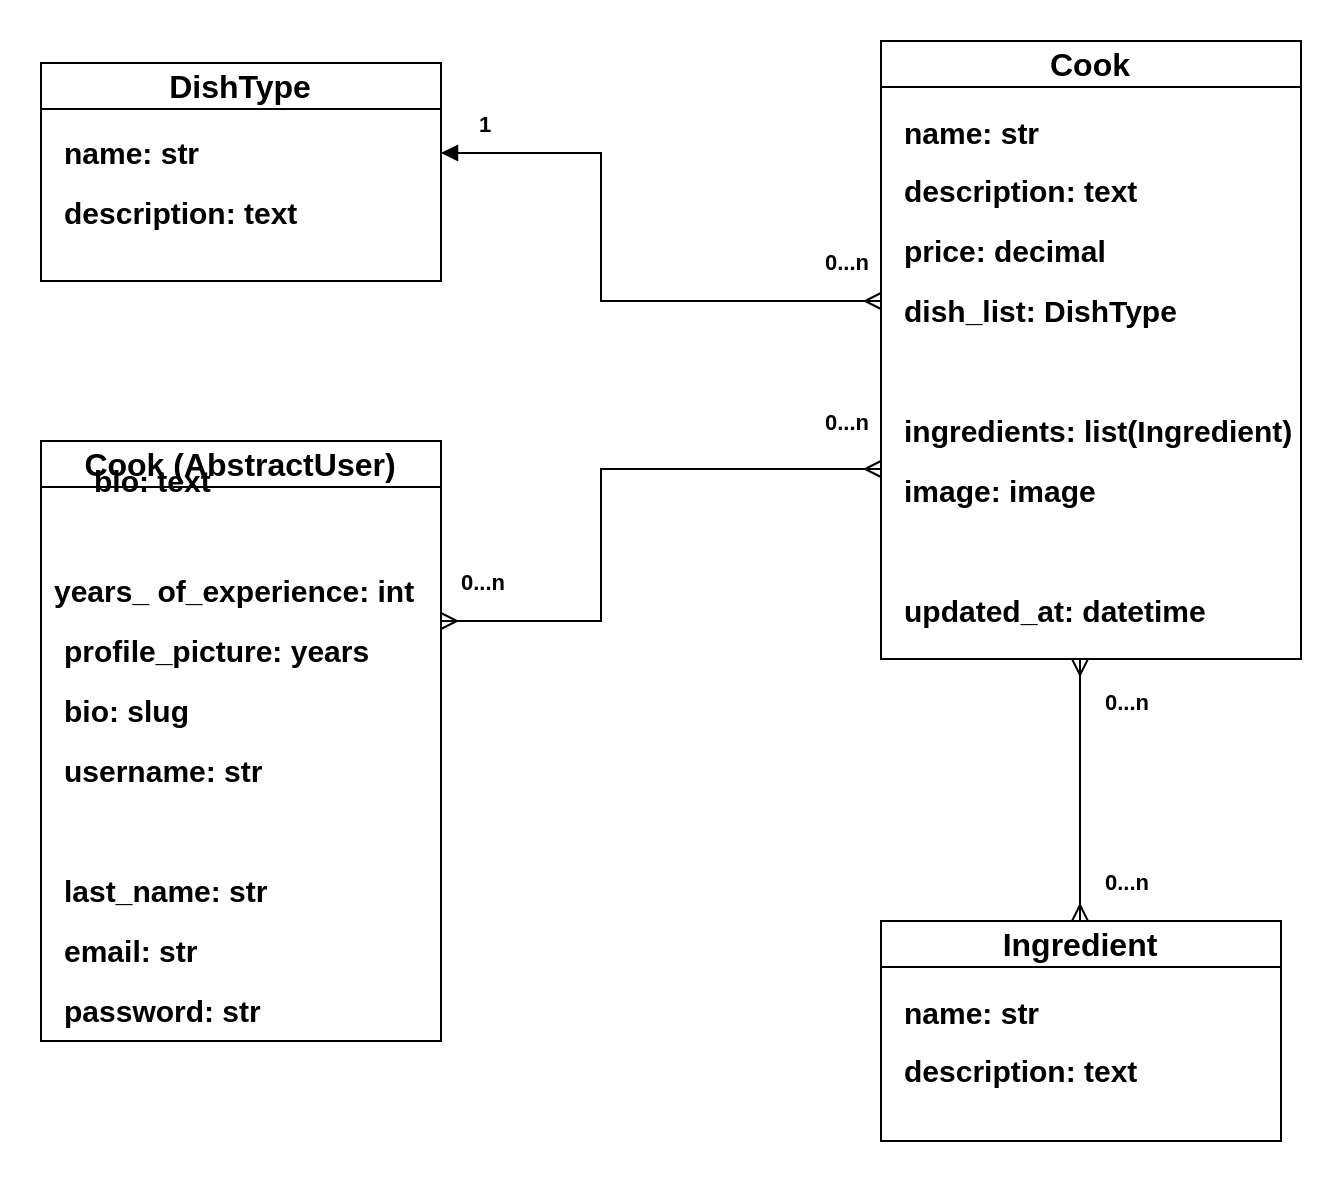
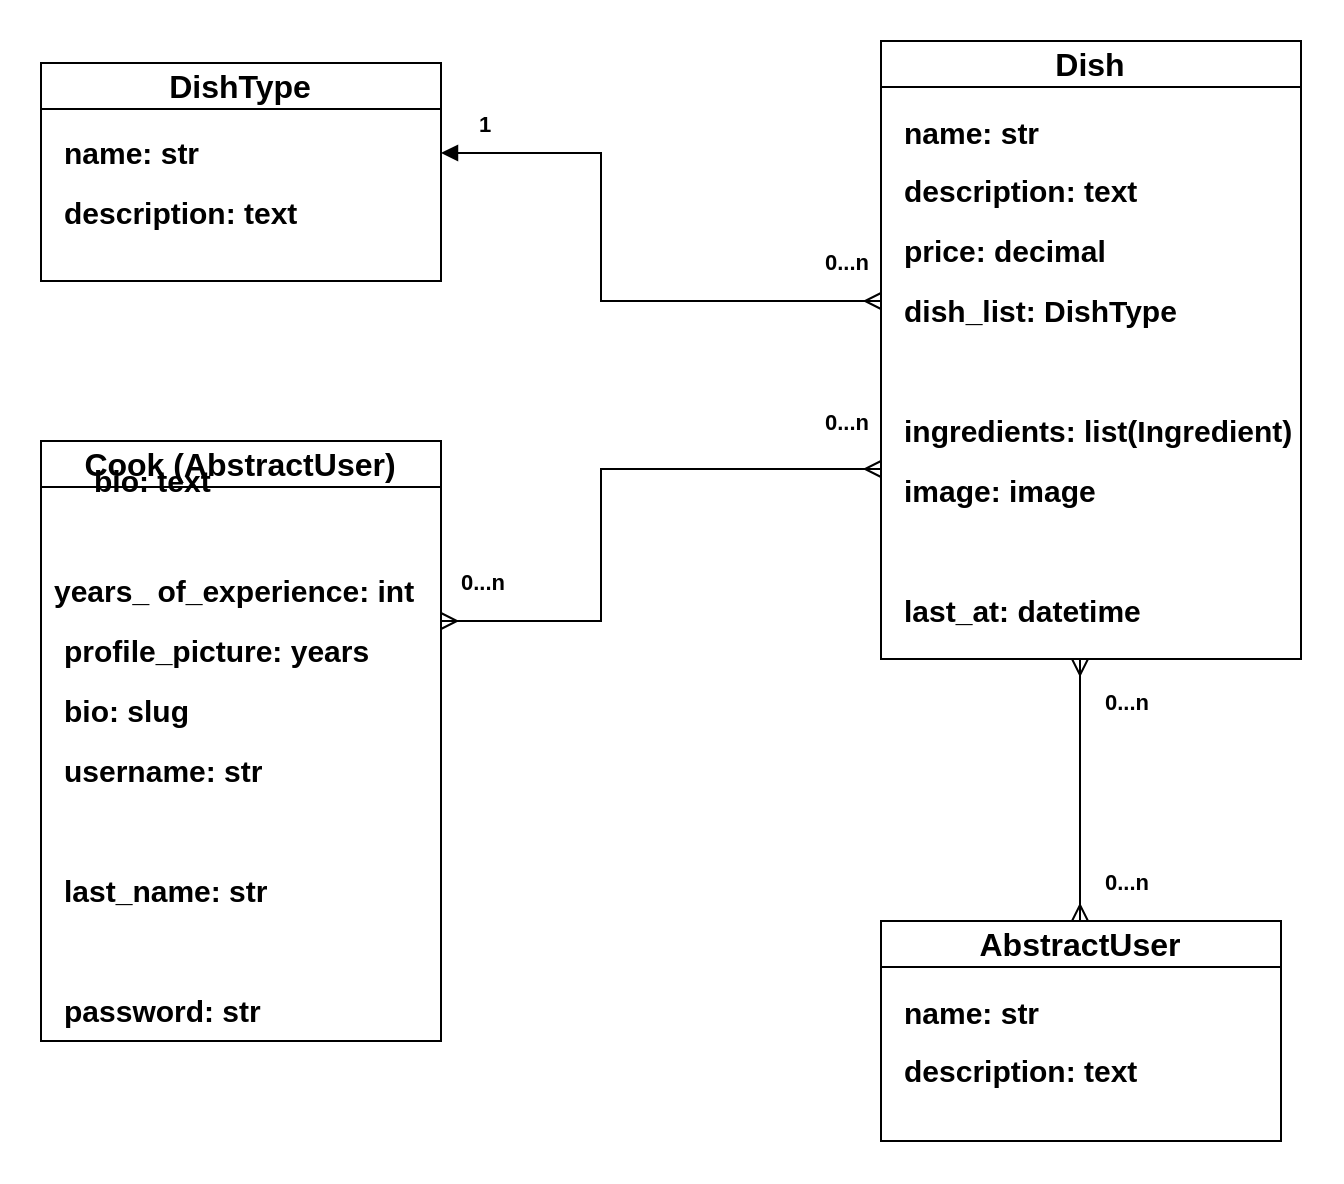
- <mxCell id="9" value="&lt;font style=&quot;font-size: 16px;&quot;&gt;Cook&lt;/font&gt;" style="swimlane;whiteSpace=wrap;html=1;" parent="1" vertex="1"><mxGeometry x="440" y="20" width="210" height="309" as="geometry"><mxRectangle x="370" y="100" width="140" height="30" as="alternateBounds" /></mxGeometry></mxCell>
+ <mxCell id="9" value="&lt;font style=&quot;font-size: 16px;&quot;&gt;Dish&lt;/font&gt;" style="swimlane;whiteSpace=wrap;html=1;" parent="1" vertex="1"><mxGeometry x="440" y="20" width="210" height="309" as="geometry"><mxRectangle x="370" y="100" width="140" height="30" as="alternateBounds" /></mxGeometry></mxCell>
- <mxCell id="16" value="updated_at: datetime" style="text;html=1;align=left;verticalAlign=middle;resizable=0;points=[];autosize=1;strokeColor=none;fillColor=none;fontStyle=1;fontSize=15;" parent="9" vertex="1"><mxGeometry x="10" y="270" width="160" height="30" as="geometry" /></mxCell>
+ <mxCell id="16" value="last_at: datetime" style="text;html=1;align=left;verticalAlign=middle;resizable=0;points=[];autosize=1;strokeColor=none;fillColor=none;fontStyle=1;fontSize=15;" parent="9" vertex="1"><mxGeometry x="10" y="270" width="160" height="30" as="geometry" /></mxCell>
- <mxCell id="29" value="&lt;font style=&quot;font-size: 16px;&quot;&gt;Ingredient&lt;/font&gt;" style="swimlane;whiteSpace=wrap;html=1;" parent="1" vertex="1"><mxGeometry x="440" y="460" width="200" height="110" as="geometry"><mxRectangle x="370" y="100" width="140" height="30" as="alternateBounds" /></mxGeometry></mxCell>
+ <mxCell id="29" value="&lt;font style=&quot;font-size: 16px;&quot;&gt;AbstractUser&lt;/font&gt;" style="swimlane;whiteSpace=wrap;html=1;" parent="1" vertex="1"><mxGeometry x="440" y="460" width="200" height="110" as="geometry"><mxRectangle x="370" y="100" width="140" height="30" as="alternateBounds" /></mxGeometry></mxCell>
- <mxCell id="24" value="email: str" style="text;html=1;align=left;verticalAlign=middle;resizable=0;points=[];autosize=1;strokeColor=none;fillColor=none;fontStyle=1;fontSize=15;" parent="17" vertex="1"><mxGeometry x="10" y="240" width="80" height="30" as="geometry" /></mxCell>
